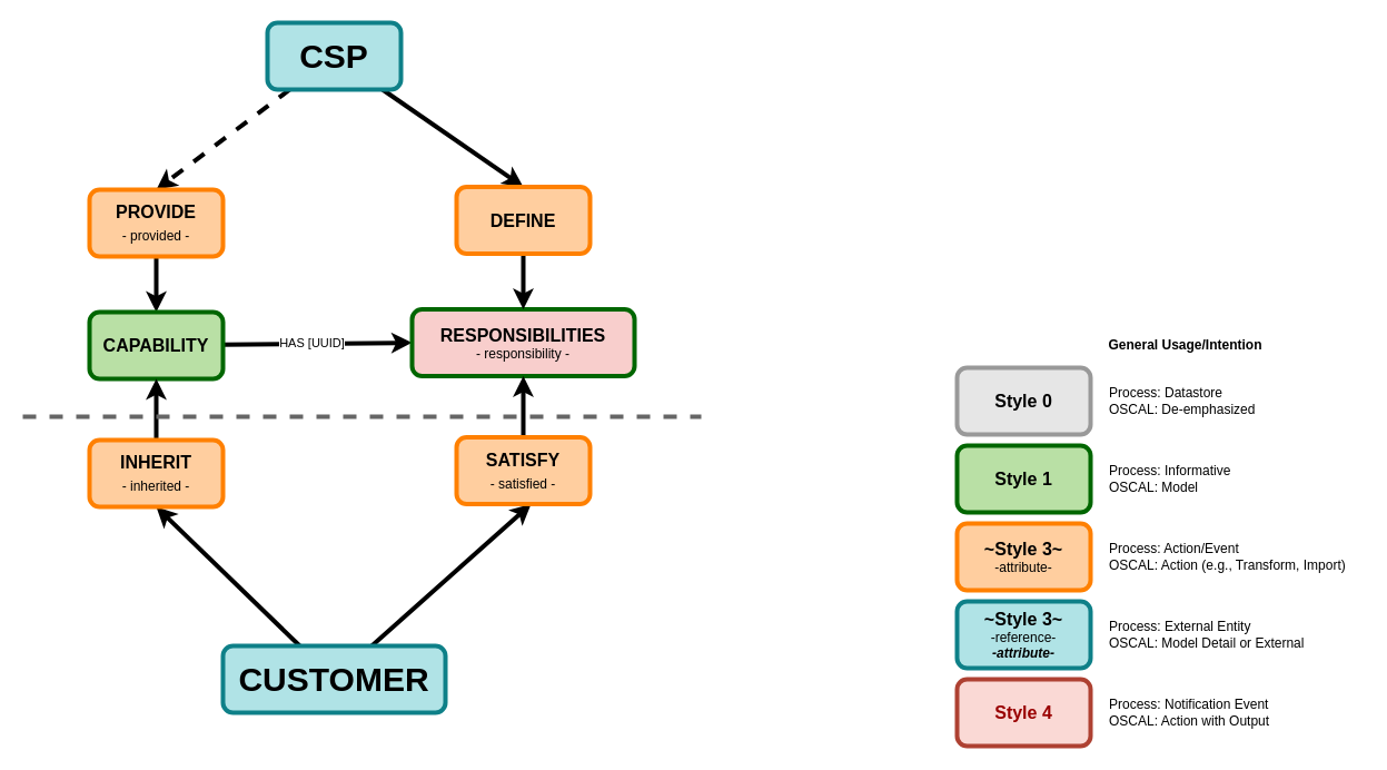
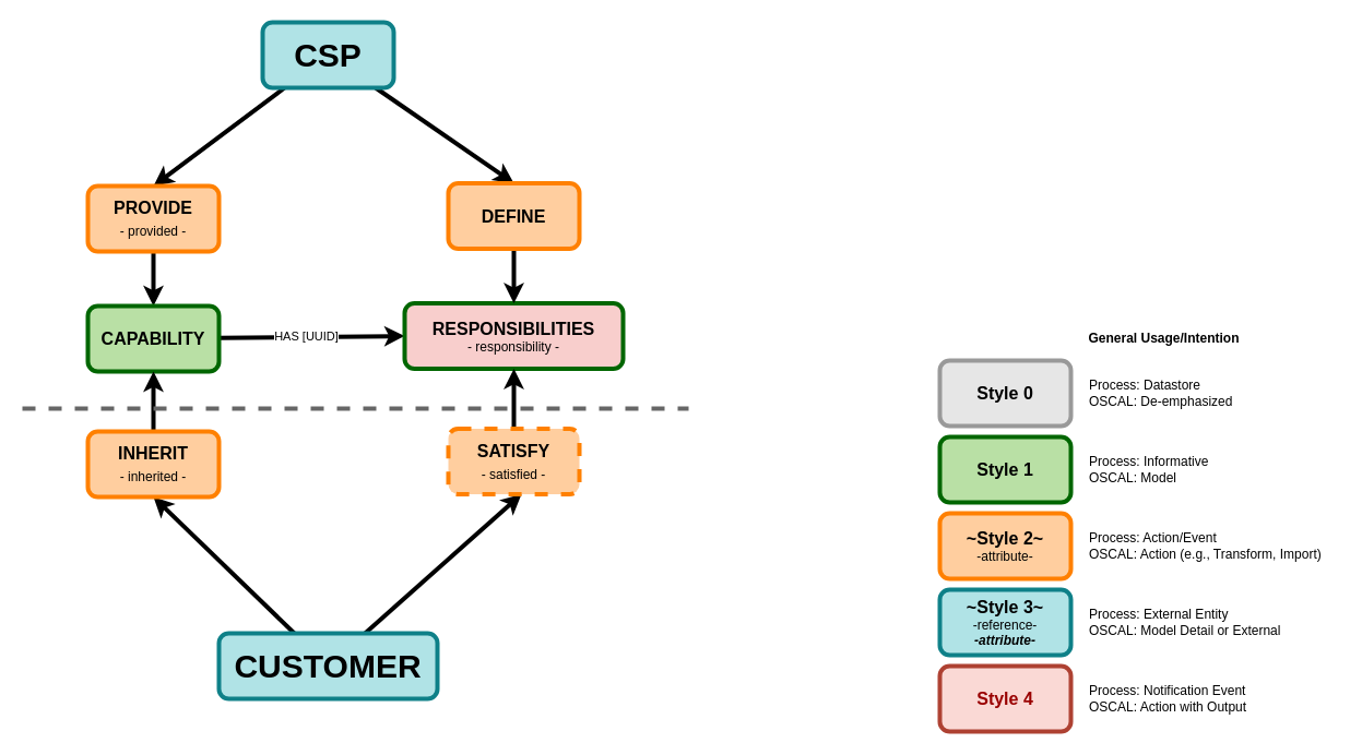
- <mxCell id="13" style="edgeStyle=none;html=1;entryX=0.5;entryY=0;entryDx=0;entryDy=0;strokeColor=#000000;strokeWidth=4;dashed=1;" parent="1" source="15" target="20" edge="1"><mxGeometry relative="1" as="geometry" /></mxCell>
+ <mxCell id="13" style="edgeStyle=none;html=1;entryX=0.5;entryY=0;entryDx=0;entryDy=0;strokeColor=#000000;strokeWidth=4;" parent="1" source="15" target="20" edge="1"><mxGeometry relative="1" as="geometry" /></mxCell>
- <mxCell id="30" value="&lt;span style=&quot;font-size: 16px;&quot;&gt;&lt;b&gt;SATISFY&lt;br&gt;&lt;/b&gt;&lt;/span&gt;- satisfied -&lt;span style=&quot;font-size: 16px;&quot;&gt;&lt;b&gt;&lt;br&gt;&lt;/b&gt;&lt;/span&gt;" style="rounded=1;whiteSpace=wrap;html=1;fillColor=#FFCE9F;strokeColor=#FF8000;strokeWidth=4;fontColor=#000000;" parent="1" vertex="1"><mxGeometry x="410" y="392.5" width="120" height="60" as="geometry" /></mxCell>
+ <mxCell id="30" value="&lt;span style=&quot;font-size: 16px;&quot;&gt;&lt;b&gt;SATISFY&lt;br&gt;&lt;/b&gt;&lt;/span&gt;- satisfied -&lt;span style=&quot;font-size: 16px;&quot;&gt;&lt;b&gt;&lt;br&gt;&lt;/b&gt;&lt;/span&gt;" style="rounded=1;whiteSpace=wrap;html=1;fillColor=#FFCE9F;strokeColor=#FF8000;strokeWidth=4;fontColor=#000000;dashed=1;" parent="1" vertex="1"><mxGeometry x="410" y="392.5" width="120" height="60" as="geometry" /></mxCell>
- <mxCell id="2" value="&lt;font style=&quot;font-size: 16px&quot;&gt;&lt;b&gt;~Style 3~&lt;/b&gt;&lt;/font&gt;&lt;br&gt;-attribute-" style="rounded=1;whiteSpace=wrap;html=1;fillColor=#FFCE9F;strokeColor=#FF8000;strokeWidth=4;fontColor=#000000;" parent="1" vertex="1"><mxGeometry x="860" y="470" width="120" height="60" as="geometry" /></mxCell>
+ <mxCell id="2" value="&lt;font style=&quot;font-size: 16px&quot;&gt;&lt;b&gt;~Style 2~&lt;/b&gt;&lt;/font&gt;&lt;br&gt;-attribute-" style="rounded=1;whiteSpace=wrap;html=1;fillColor=#FFCE9F;strokeColor=#FF8000;strokeWidth=4;fontColor=#000000;" parent="1" vertex="1"><mxGeometry x="860" y="470" width="120" height="60" as="geometry" /></mxCell>
